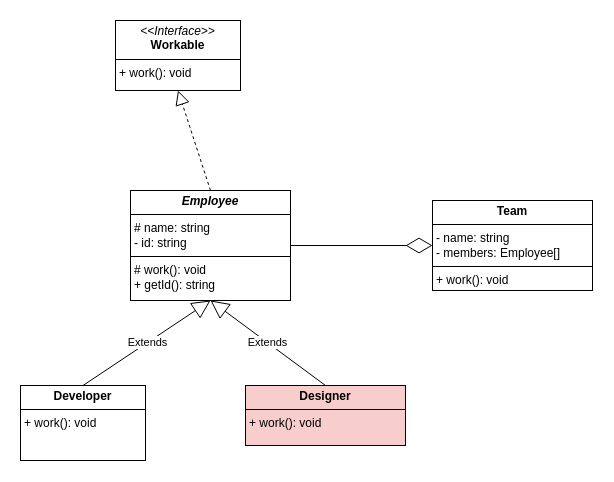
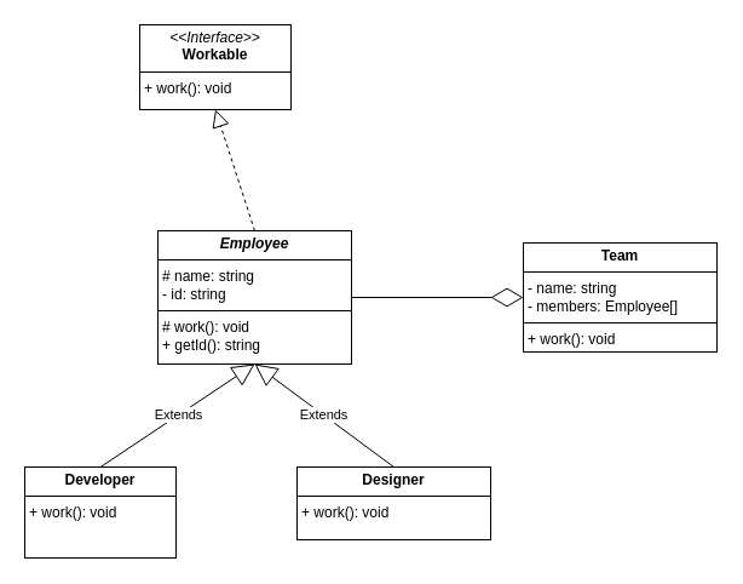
- <mxCell id="7" value="&lt;p style=&quot;margin:0px;margin-top:4px;text-align:center;&quot;&gt;&lt;b&gt;Designer&lt;/b&gt;&lt;/p&gt;&lt;hr size=&quot;1&quot; style=&quot;border-style:solid;&quot;&gt;&lt;p style=&quot;margin:0px;margin-left:4px;&quot;&gt;+ work(): void&lt;/p&gt;" style="verticalAlign=top;align=left;overflow=fill;html=1;whiteSpace=wrap;fillColor=#f8cecc;" vertex="1" parent="1"><mxGeometry x="245" y="385" width="160" height="60" as="geometry" /></mxCell>
+ <mxCell id="7" value="&lt;p style=&quot;margin:0px;margin-top:4px;text-align:center;&quot;&gt;&lt;b&gt;Designer&lt;/b&gt;&lt;/p&gt;&lt;hr size=&quot;1&quot; style=&quot;border-style:solid;&quot;&gt;&lt;p style=&quot;margin:0px;margin-left:4px;&quot;&gt;+ work(): void&lt;/p&gt;" style="verticalAlign=top;align=left;overflow=fill;html=1;whiteSpace=wrap;" vertex="1" parent="1"><mxGeometry x="245" y="385" width="160" height="60" as="geometry" /></mxCell>
